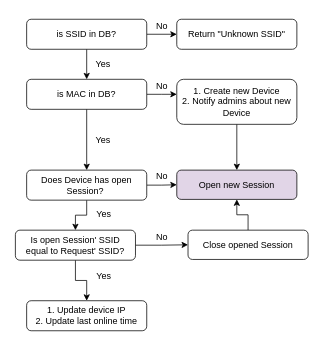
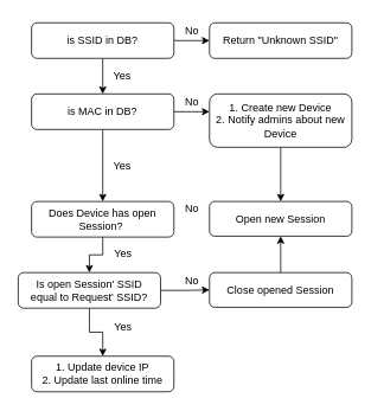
- <mxCell id="14" style="edgeStyle=orthogonalEdgeStyle;rounded=0;orthogonalLoop=1;jettySize=auto;html=1;exitX=1;exitY=0.5;exitDx=0;exitDy=0;entryX=0;entryY=0.5;entryDx=0;entryDy=0;" parent="1" source="15" target="27" edge="1"><mxGeometry relative="1" as="geometry" /></mxCell>
- <mxCell id="27" value="Open new Session" style="rounded=1;whiteSpace=wrap;html=1;fillColor=#e1d5e7;" parent="1" vertex="1"><mxGeometry x="235" y="226" width="160" height="39" as="geometry" /></mxCell>
+ <mxCell id="27" value="Open new Session" style="rounded=1;whiteSpace=wrap;html=1;" parent="1" vertex="1"><mxGeometry x="235" y="226" width="160" height="39" as="geometry" /></mxCell>
- <mxCell id="25" value="Close opened Session" style="rounded=1;whiteSpace=wrap;html=1;" parent="1" vertex="1"><mxGeometry x="250" y="306" width="160" height="39" as="geometry" /></mxCell>
+ <mxCell id="25" value="Close opened Session" style="rounded=1;whiteSpace=wrap;html=1;" parent="1" vertex="1"><mxGeometry x="235" y="306" width="160" height="39" as="geometry" /></mxCell>
